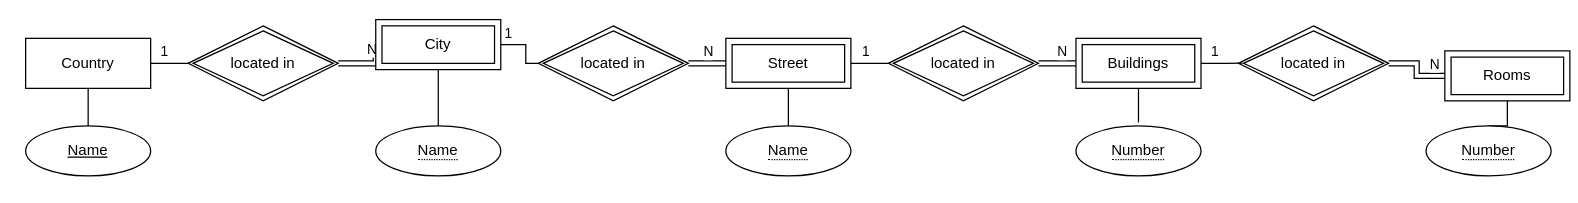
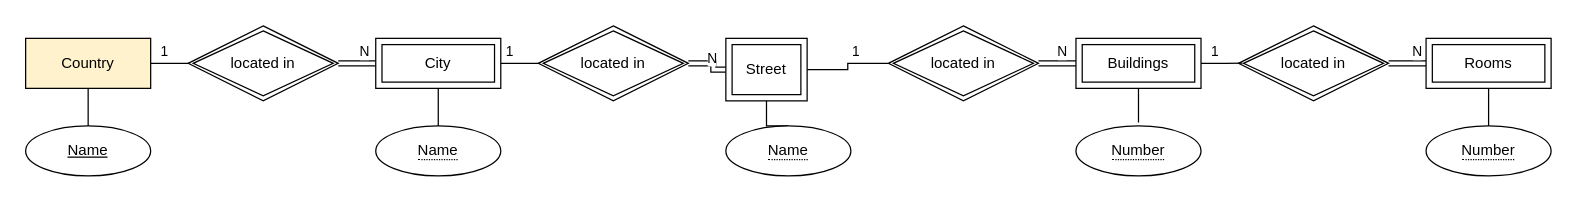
- <mxCell id="12" value="City" style="shape=ext;margin=3;double=1;whiteSpace=wrap;html=1;align=center;" parent="1" vertex="1"><mxGeometry x="300" y="15" width="100" height="40" as="geometry" /></mxCell>
+ <mxCell id="12" value="City" style="shape=ext;margin=3;double=1;whiteSpace=wrap;html=1;align=center;" parent="1" vertex="1"><mxGeometry x="300" y="30" width="100" height="40" as="geometry" /></mxCell>
- <mxCell id="5" value="Country" style="whiteSpace=wrap;html=1;align=center;" parent="1" vertex="1"><mxGeometry x="20" y="30" width="100" height="40" as="geometry" /></mxCell>
+ <mxCell id="5" value="Country" style="whiteSpace=wrap;html=1;align=center;fillColor=#fff2cc;" parent="1" vertex="1"><mxGeometry x="20" y="30" width="100" height="40" as="geometry" /></mxCell>
- <mxCell id="19" value="Street" style="shape=ext;margin=3;double=1;whiteSpace=wrap;html=1;align=center;" parent="1" vertex="1"><mxGeometry x="580" y="30" width="100" height="40" as="geometry" /></mxCell>
+ <mxCell id="19" value="Street" style="shape=ext;margin=3;double=1;whiteSpace=wrap;html=1;align=center;" parent="1" vertex="1"><mxGeometry x="580" y="30" width="65" height="50" as="geometry" /></mxCell>
- <mxCell id="28" value="Rooms" style="shape=ext;margin=3;double=1;whiteSpace=wrap;html=1;align=center;" parent="1" vertex="1"><mxGeometry x="1155" y="40" width="100" height="40" as="geometry" /></mxCell>
+ <mxCell id="28" value="Rooms" style="shape=ext;margin=3;double=1;whiteSpace=wrap;html=1;align=center;" parent="1" vertex="1"><mxGeometry x="1140" y="30" width="100" height="40" as="geometry" /></mxCell>
